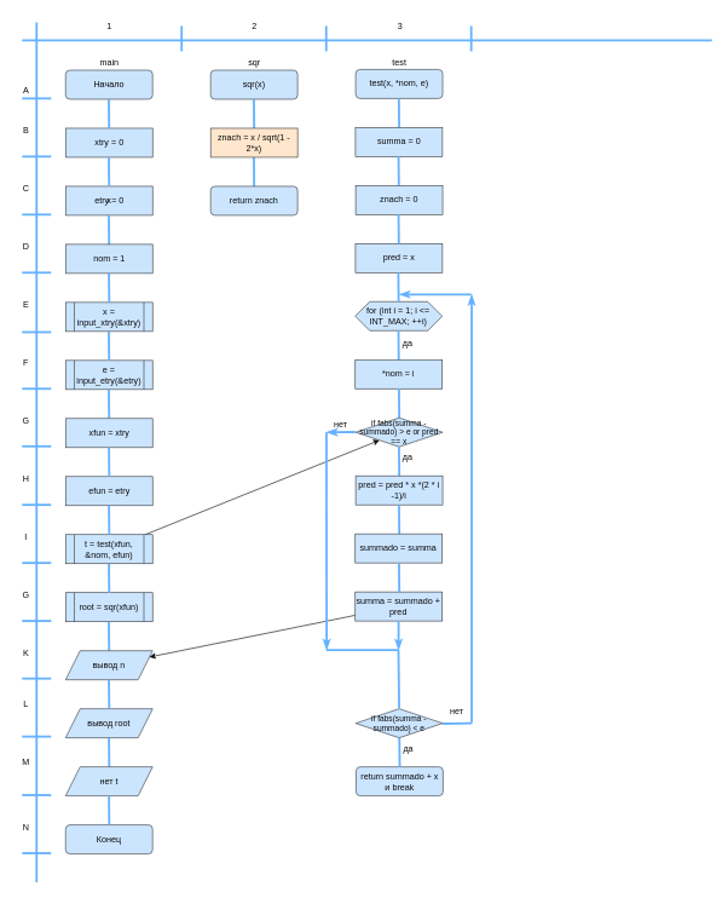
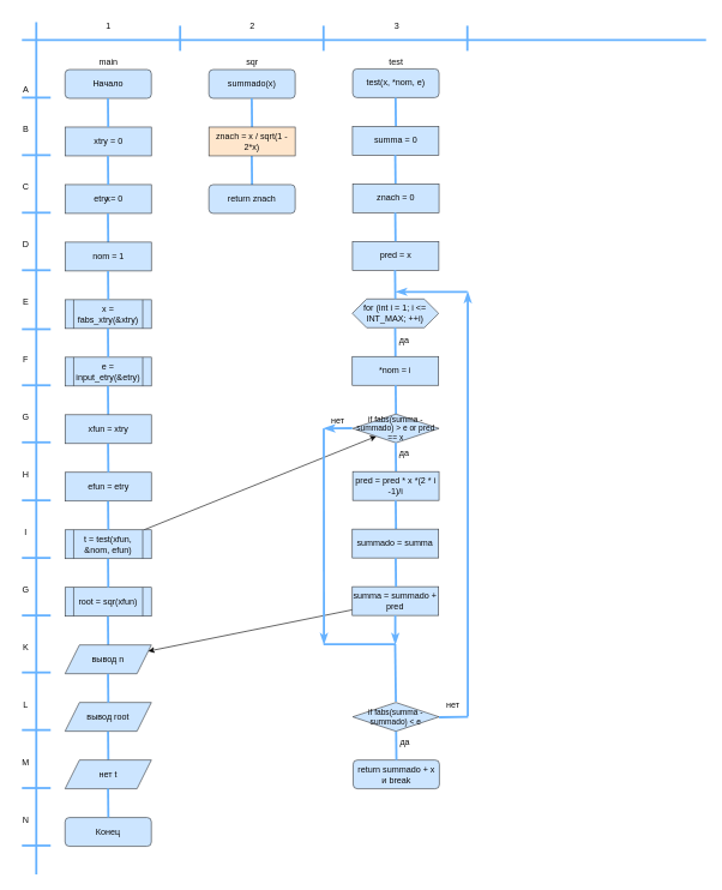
- <mxCell id="29" value="sqr(x)" style="rounded=1;whiteSpace=wrap;html=1;strokeColor=#36393d;fontFamily=Helvetica;fontSize=12;fontColor=#0A0A0A;fillColor=#cce5ff;" parent="1" vertex="1"><mxGeometry x="290" y="96" width="120" height="40" as="geometry" /></mxCell>
+ <mxCell id="29" value="summado(x)" style="rounded=1;whiteSpace=wrap;html=1;strokeColor=#36393d;fontFamily=Helvetica;fontSize=12;fontColor=#0A0A0A;fillColor=#cce5ff;" parent="1" vertex="1"><mxGeometry x="290" y="96" width="120" height="40" as="geometry" /></mxCell>
- <mxCell id="7" value="x = input_xtry(&amp;amp;xtry)" style="shape=process;whiteSpace=wrap;html=1;backgroundOutline=1;rounded=0;strokeColor=#36393d;fontFamily=Helvetica;fontSize=12;fontColor=#0A0A0A;fillColor=#cce5ff;" parent="1" vertex="1"><mxGeometry x="90" y="416" width="120" height="40" as="geometry" /></mxCell>
+ <mxCell id="7" value="x = fabs_xtry(&amp;amp;xtry)" style="shape=process;whiteSpace=wrap;html=1;backgroundOutline=1;rounded=0;strokeColor=#36393d;fontFamily=Helvetica;fontSize=12;fontColor=#0A0A0A;fillColor=#cce5ff;" parent="1" vertex="1"><mxGeometry x="90" y="416" width="120" height="40" as="geometry" /></mxCell>
- <mxCell id="112" value="L" style="text;html=1;align=center;verticalAlign=middle;resizable=0;points=[];autosize=1;strokeColor=none;fillColor=none;fontSize=12;fontFamily=Helvetica;fontColor=#0A0A0A;" vertex="1" parent="1"><mxGeometry x="20" y="955" width="30" height="30" as="geometry" /></mxCell>
+ <mxCell id="112" value="L" style="text;html=1;align=center;verticalAlign=middle;resizable=0;points=[];autosize=1;strokeColor=none;fillColor=none;fontSize=12;fontFamily=Helvetica;fontColor=#0A0A0A;" vertex="1" parent="1"><mxGeometry x="20" y="965" width="30" height="30" as="geometry" /></mxCell>
- <mxCell id="113" value="M" style="text;html=1;align=center;verticalAlign=middle;resizable=0;points=[];autosize=1;strokeColor=none;fillColor=none;fontSize=12;fontFamily=Helvetica;fontColor=#0A0A0A;" vertex="1" parent="1"><mxGeometry x="20" y="1035" width="30" height="30" as="geometry" /></mxCell>
+ <mxCell id="113" value="M" style="text;html=1;align=center;verticalAlign=middle;resizable=0;points=[];autosize=1;strokeColor=none;fillColor=none;fontSize=12;fontFamily=Helvetica;fontColor=#0A0A0A;" vertex="1" parent="1"><mxGeometry x="20" y="1045" width="30" height="30" as="geometry" /></mxCell>
